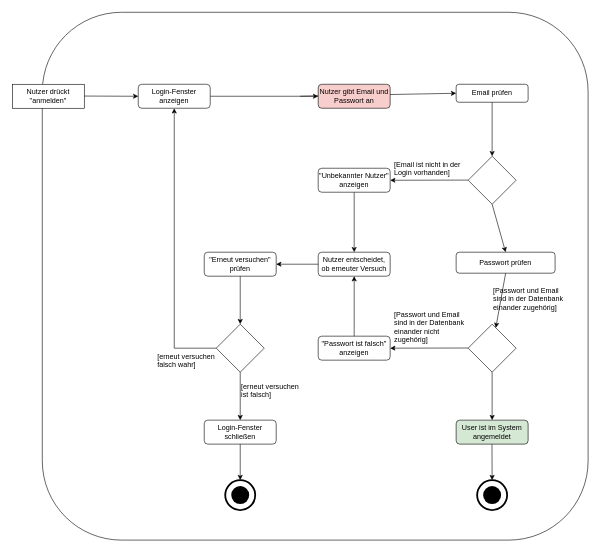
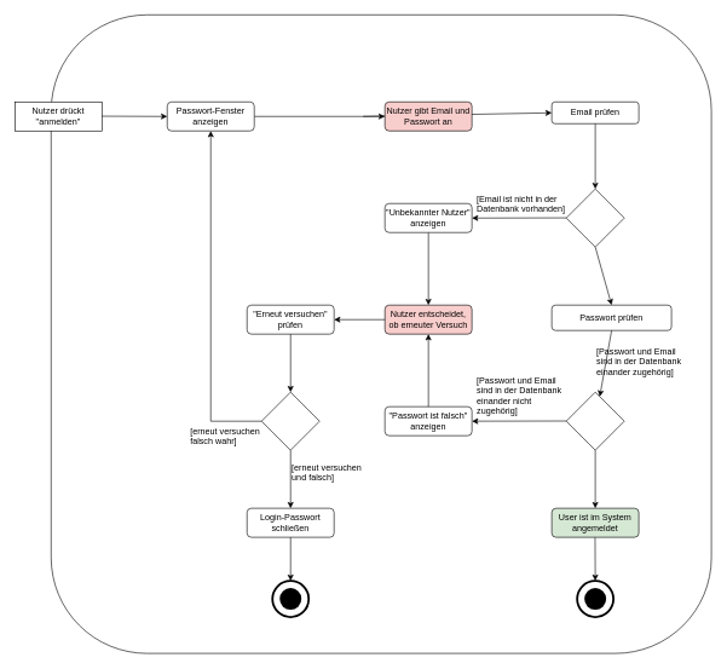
- <mxCell id="35" value="Login-Fenster anzeigen" style="rounded=1;whiteSpace=wrap;html=1;fontSize=12;glass=0;strokeWidth=1;shadow=0;" vertex="1" parent="1"><mxGeometry x="230" y="140" width="120" height="40" as="geometry" /></mxCell>
+ <mxCell id="35" value="Passwort-Fenster anzeigen" style="rounded=1;whiteSpace=wrap;html=1;fontSize=12;glass=0;strokeWidth=1;shadow=0;" vertex="1" parent="1"><mxGeometry x="230" y="140" width="120" height="40" as="geometry" /></mxCell>
- <mxCell id="33" value="[Email ist nicht in der Login vorhanden]" style="text;whiteSpace=wrap;html=1;" vertex="1" parent="1"><mxGeometry x="655" y="260" width="130" height="50" as="geometry" /></mxCell>
+ <mxCell id="33" value="[Email ist nicht in der Datenbank vorhanden]" style="text;whiteSpace=wrap;html=1;" vertex="1" parent="1"><mxGeometry x="655" y="260" width="130" height="50" as="geometry" /></mxCell>
- <mxCell id="39" value="Nutzer entscheidet, ob erneuter Versuch" style="rounded=1;whiteSpace=wrap;html=1;fontSize=12;glass=0;strokeWidth=1;shadow=0;" vertex="1" parent="1"><mxGeometry x="530" y="420" width="120" height="40" as="geometry" /></mxCell>
+ <mxCell id="39" value="Nutzer entscheidet, ob erneuter Versuch" style="rounded=1;whiteSpace=wrap;html=1;fontSize=12;glass=0;strokeWidth=1;shadow=0;fillColor=#f8cecc;" vertex="1" parent="1"><mxGeometry x="530" y="420" width="120" height="40" as="geometry" /></mxCell>
- <mxCell id="18" value="[erneut versuchen ist falsch]" style="text;whiteSpace=wrap;html=1;" vertex="1" parent="1"><mxGeometry x="400" y="630" width="110" height="40" as="geometry" /></mxCell>
+ <mxCell id="18" value="[erneut versuchen und falsch]" style="text;whiteSpace=wrap;html=1;" vertex="1" parent="1"><mxGeometry x="400" y="630" width="110" height="40" as="geometry" /></mxCell>
- <mxCell id="24" value="&lt;div&gt;Login-Fenster schließen&lt;br&gt;&lt;/div&gt;" style="rounded=1;whiteSpace=wrap;html=1;fontSize=12;glass=0;strokeWidth=1;shadow=0;" vertex="1" parent="1"><mxGeometry x="340" y="700" width="120" height="40" as="geometry" /></mxCell>
+ <mxCell id="24" value="&lt;div&gt;Login-Passwort schließen&lt;br&gt;&lt;/div&gt;" style="rounded=1;whiteSpace=wrap;html=1;fontSize=12;glass=0;strokeWidth=1;shadow=0;" vertex="1" parent="1"><mxGeometry x="340" y="700" width="120" height="40" as="geometry" /></mxCell>
